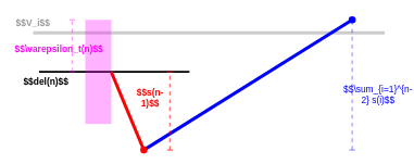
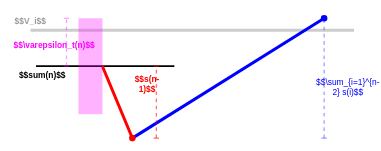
- <mxCell id="14" value="&lt;font style=&quot;font-size: 14px; color: rgb(0, 0, 0);&quot;&gt;&lt;b style=&quot;&quot;&gt;$$del(n)$$&lt;/b&gt;&lt;/font&gt;" style="text;html=1;align=center;verticalAlign=middle;whiteSpace=wrap;rounded=0;" vertex="1" parent="1"><mxGeometry x="40" y="110" width="60" height="30" as="geometry" /></mxCell>
+ <mxCell id="14" value="&lt;font style=&quot;font-size: 14px; color: rgb(0, 0, 0);&quot;&gt;&lt;b style=&quot;&quot;&gt;$$sum(n)$$&lt;/b&gt;&lt;/font&gt;" style="text;html=1;align=center;verticalAlign=middle;whiteSpace=wrap;rounded=0;" vertex="1" parent="1"><mxGeometry x="40" y="110" width="60" height="30" as="geometry" /></mxCell>
- <mxCell id="12" value="&lt;font style=&quot;font-size: 14px; color: rgb(255, 0, 0);&quot;&gt;&lt;b style=&quot;&quot;&gt;$$s(n-1)$$&lt;/b&gt;&lt;/font&gt;" style="text;html=1;align=center;verticalAlign=middle;whiteSpace=wrap;rounded=0;" vertex="1" parent="1"><mxGeometry x="200" y="135" width="60" height="30" as="geometry" /></mxCell>
+ <mxCell id="12" value="&lt;font style=&quot;font-size: 14px; color: rgb(255, 0, 0);&quot;&gt;&lt;b style=&quot;&quot;&gt;$$s(n-1)$$&lt;/b&gt;&lt;/font&gt;" style="text;html=1;align=center;verticalAlign=middle;whiteSpace=wrap;rounded=0;" vertex="1" parent="1"><mxGeometry x="215" y="125" width="60" height="30" as="geometry" /></mxCell>
